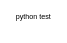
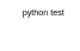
- <mxCell id="2" value="python test&lt;br&gt;&lt;br&gt;" style="text;html=1;resizable=0;autosize=1;align=center;verticalAlign=middle;points=[];fillColor=none;strokeColor=none;rounded=0;" vertex="1" parent="1"><mxGeometry x="20" y="20" width="70" height="30" as="geometry" /></mxCell>
+ <mxCell id="2" value="python test&lt;br&gt;&lt;br&gt;" style="text;html=1;resizable=0;autosize=1;align=center;verticalAlign=middle;points=[];fillColor=none;strokeColor=none;rounded=0;" vertex="1" parent="1"><mxGeometry x="25" y="10" width="70" height="30" as="geometry" /></mxCell>
